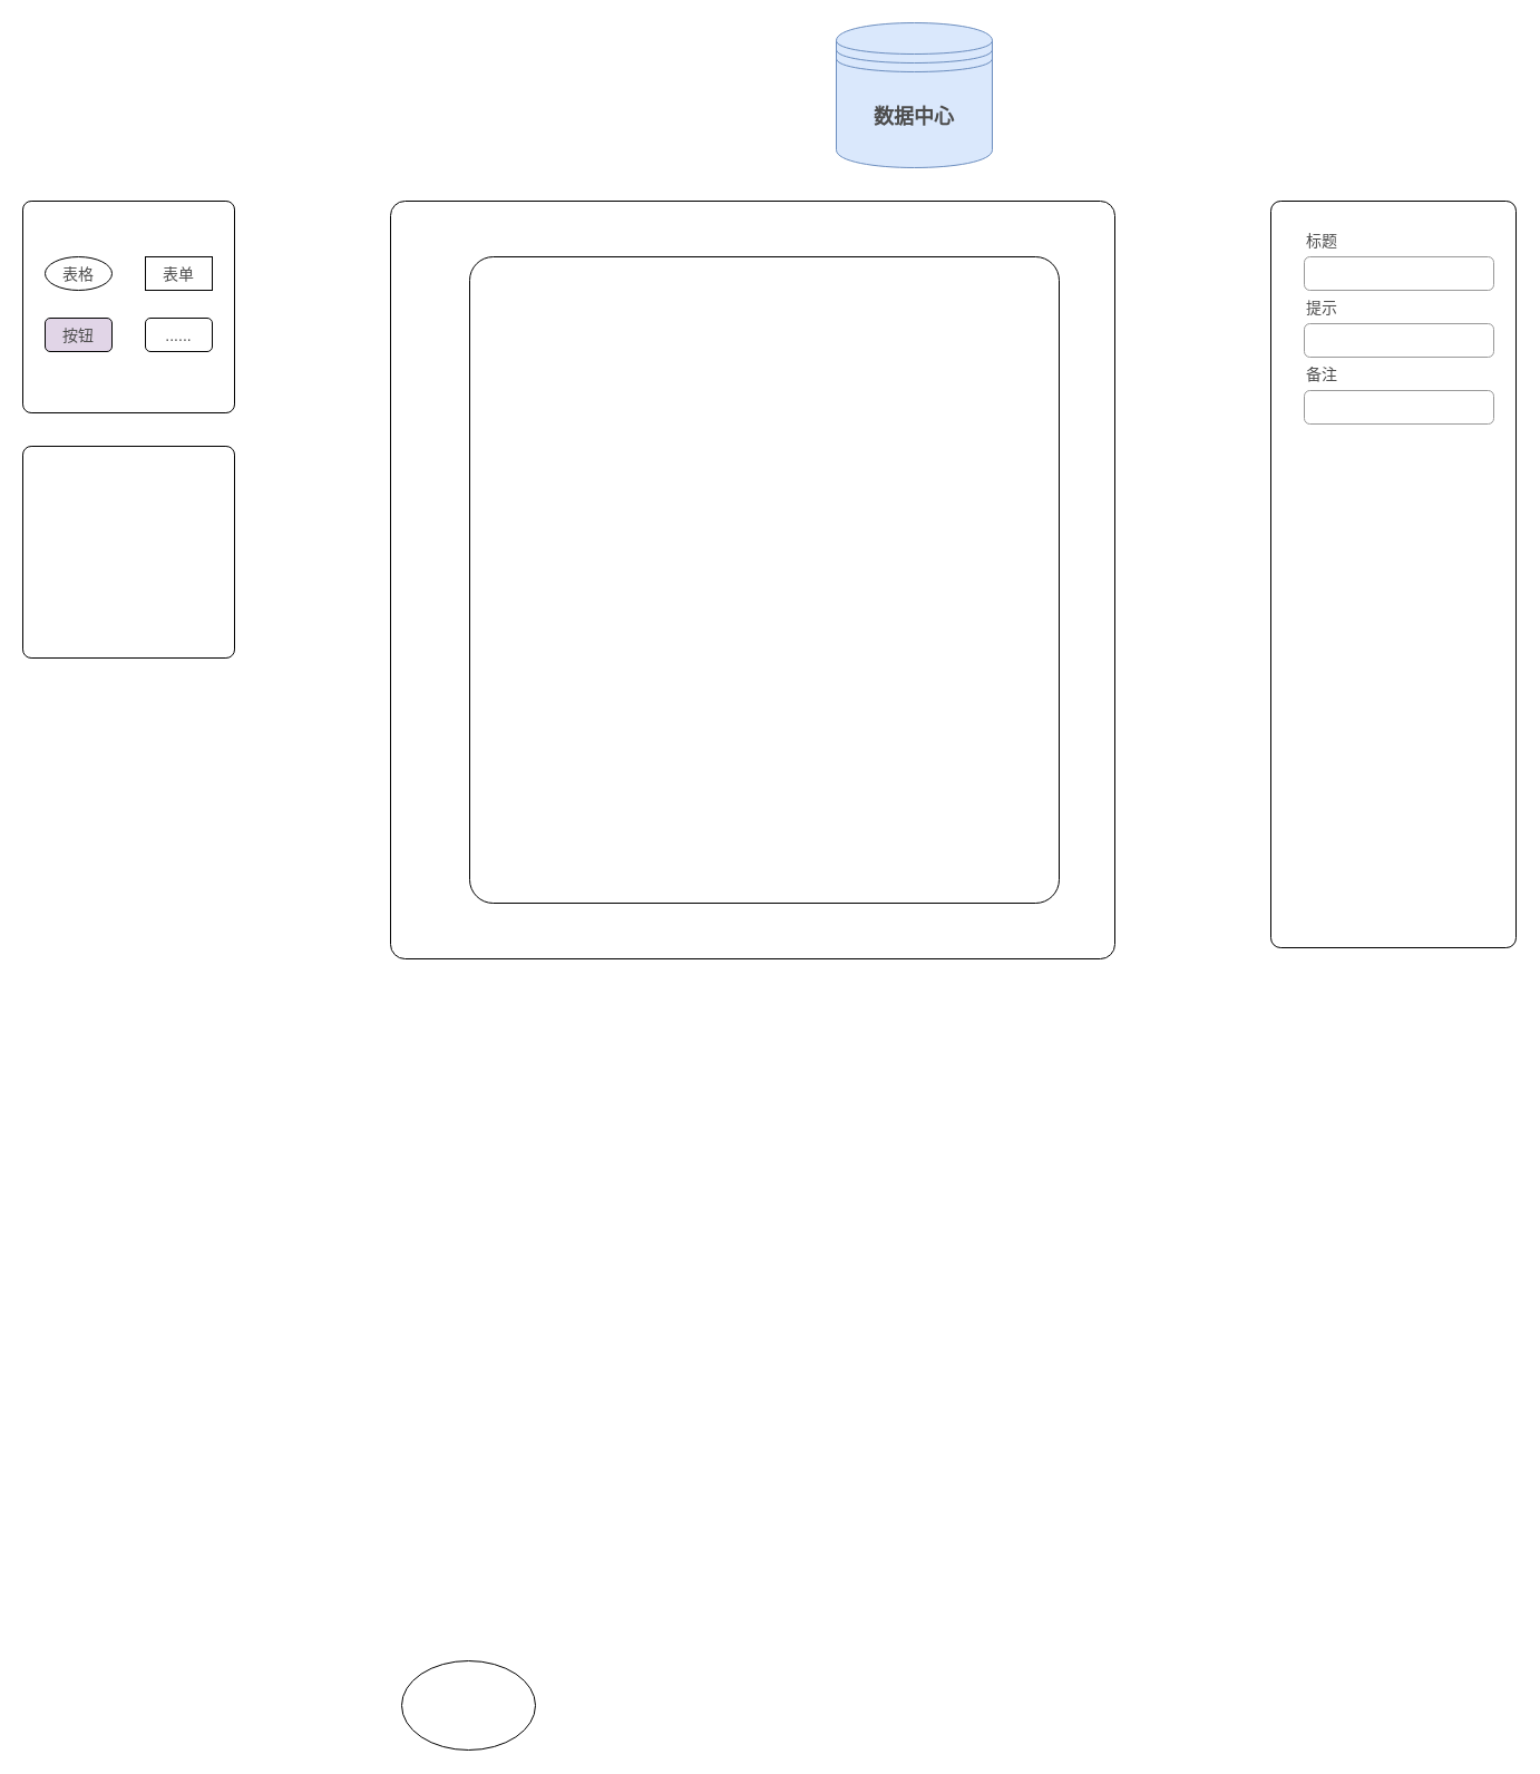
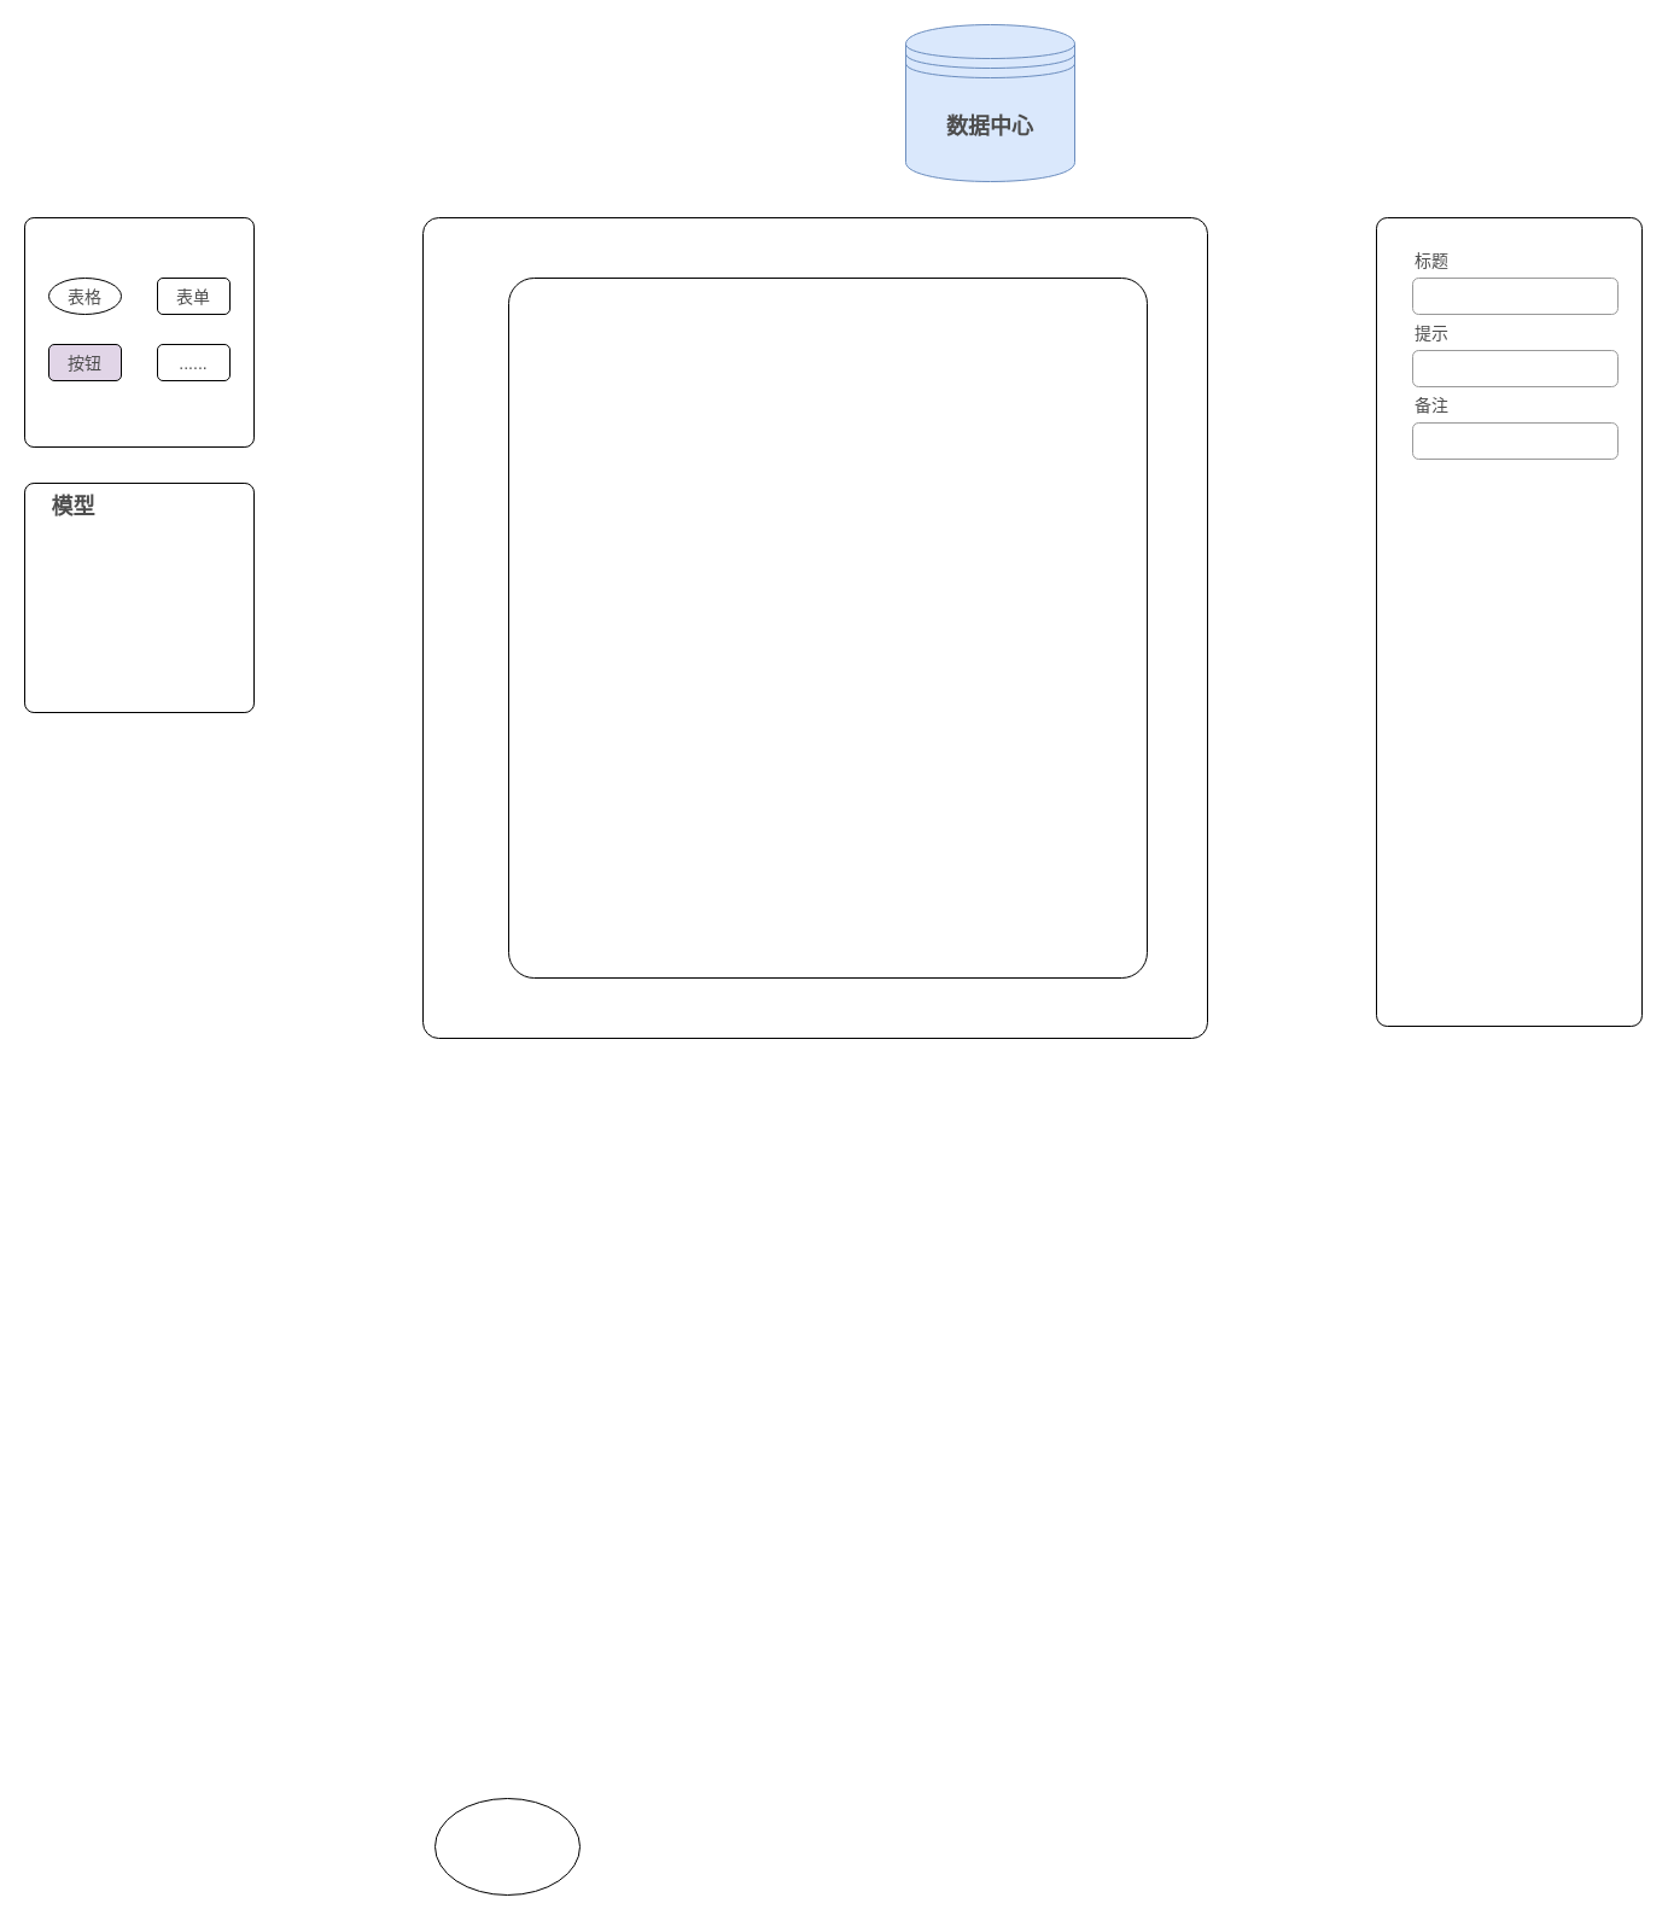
- <mxCell id="8" value="&lt;font style=&quot;font-size: 14px;&quot;&gt;表单&lt;/font&gt;" style="whiteSpace=wrap;html=1;fontSize=18;fontColor=#4D4D4D;rounded=0;" vertex="1" parent="1"><mxGeometry x="130" y="230" width="60" height="30" as="geometry" /></mxCell>
+ <mxCell id="8" value="&lt;font style=&quot;font-size: 14px;&quot;&gt;表单&lt;/font&gt;" style="rounded=1;whiteSpace=wrap;html=1;fontSize=18;fontColor=#4D4D4D;" vertex="1" parent="1"><mxGeometry x="130" y="230" width="60" height="30" as="geometry" /></mxCell>
+ <mxCell id="13" value="&lt;b&gt;模型&lt;/b&gt;" style="text;html=1;resizable=0;autosize=1;align=center;verticalAlign=middle;points=[];fillColor=none;strokeColor=none;rounded=0;fontSize=18;fontColor=#4D4D4D;" vertex="1" parent="1"><mxGeometry x="30" y="400" width="60" height="40" as="geometry" /></mxCell>
